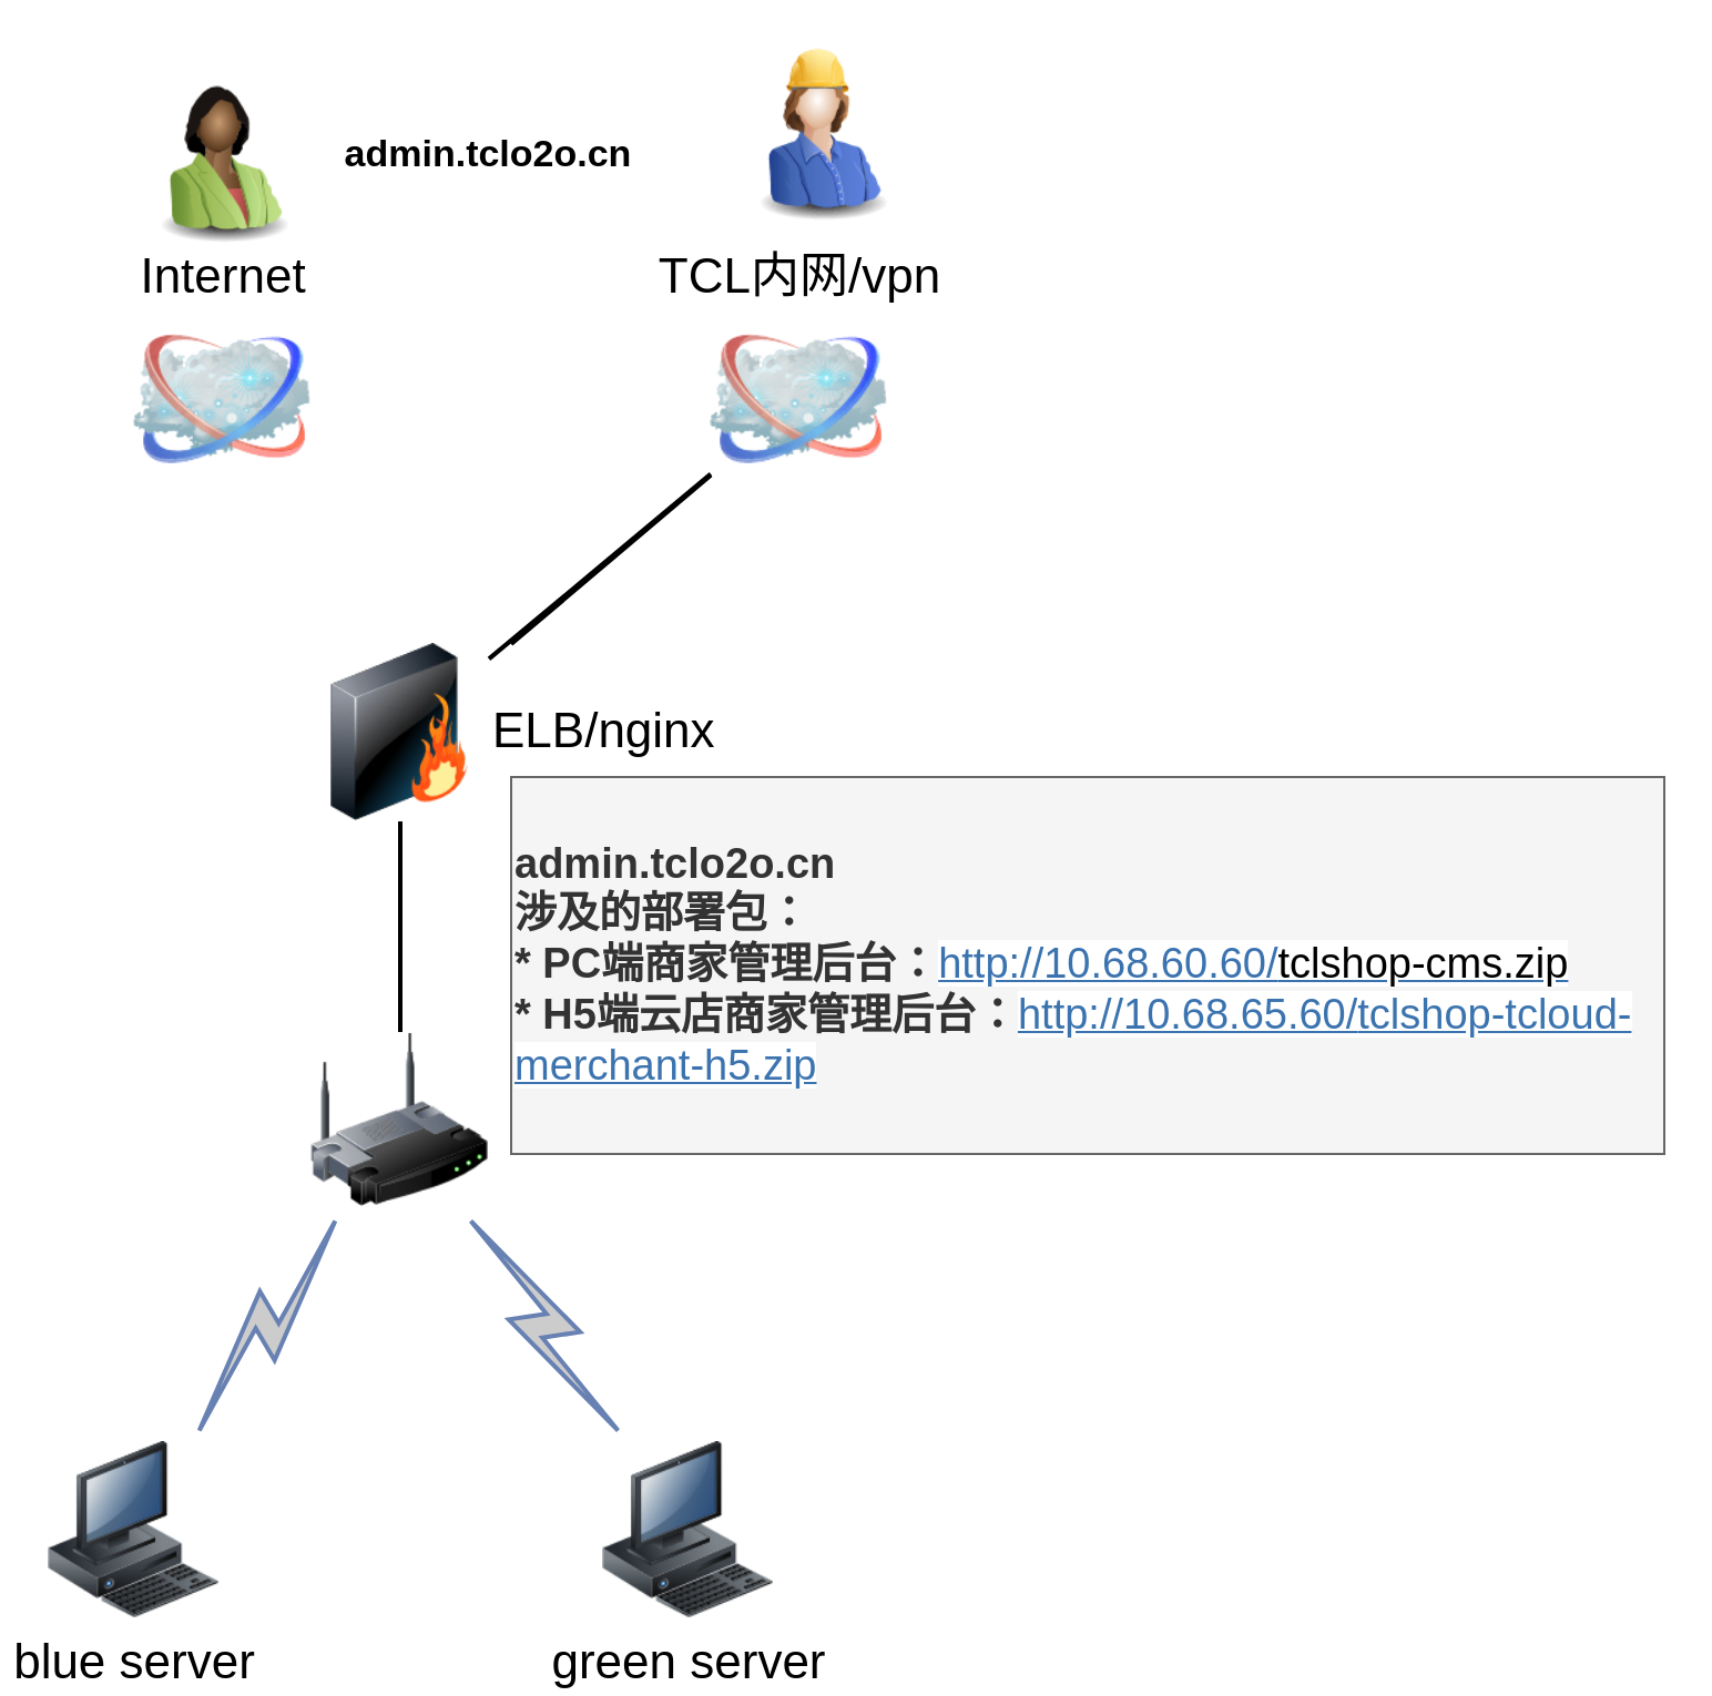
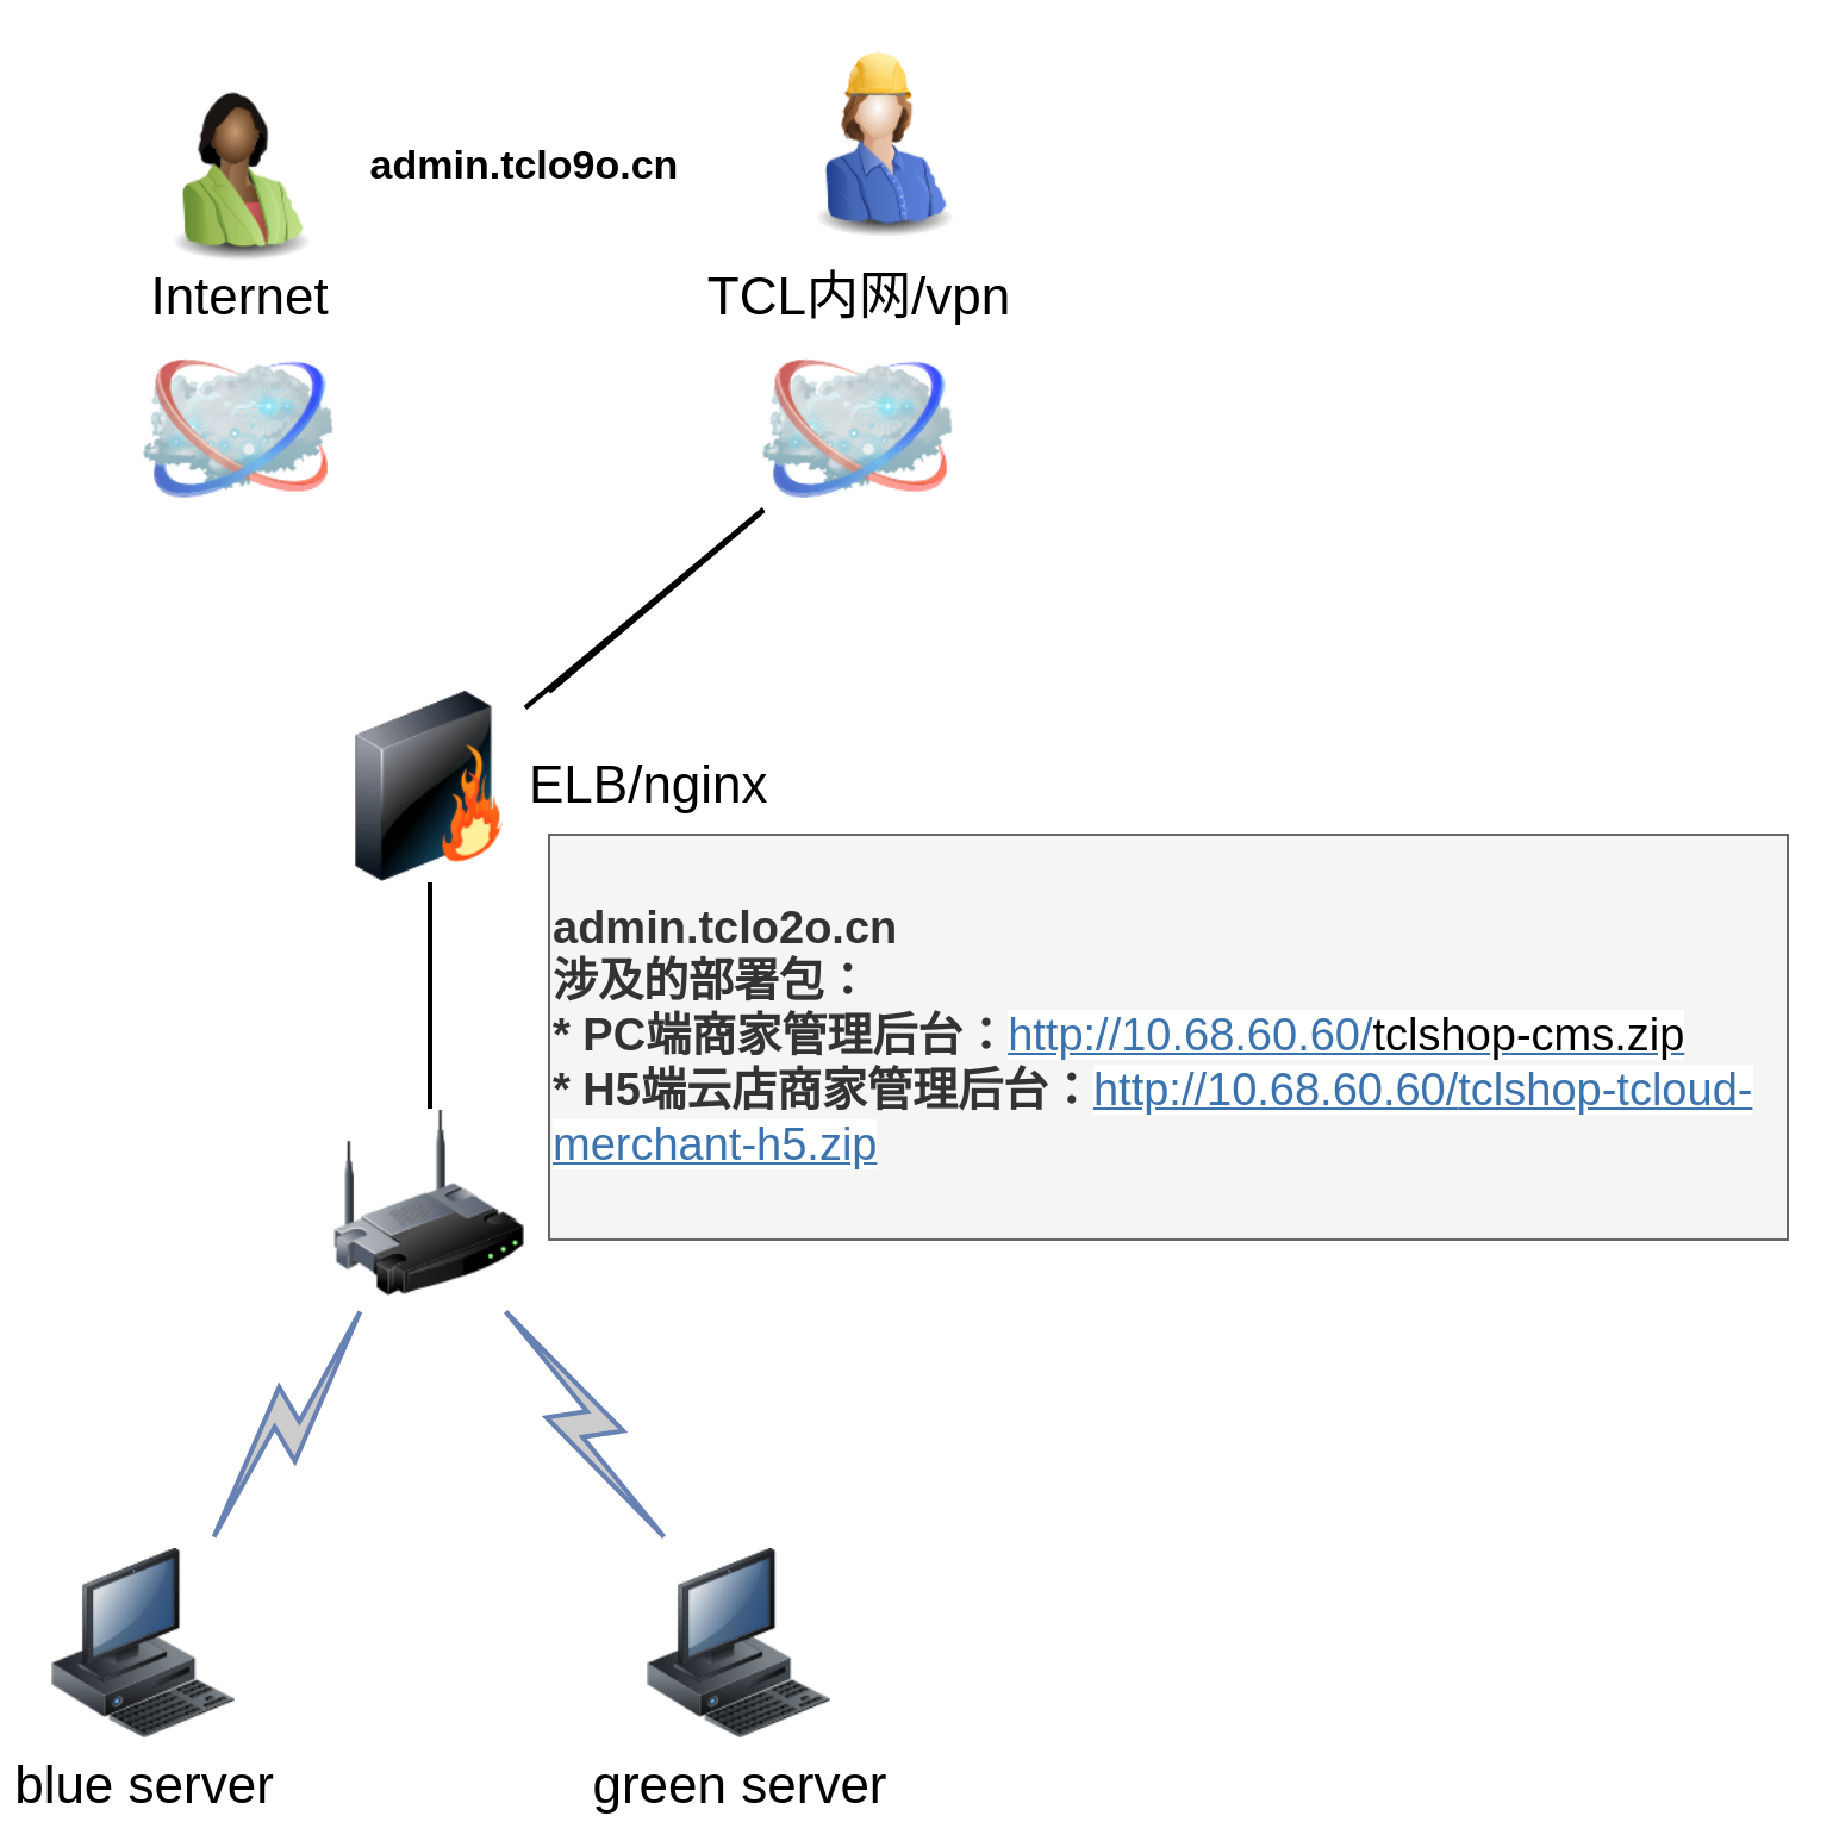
- <mxCell id="14" value="admin.tclo2o.cn" style="text;html=1;strokeColor=none;fillColor=none;align=center;verticalAlign=middle;whiteSpace=wrap;rounded=0;fontStyle=1;fontSize=17;" vertex="1" parent="1"><mxGeometry x="140" y="60" width="160" height="20" as="geometry" /></mxCell>
+ <mxCell id="14" value="admin.tclo9o.cn" style="text;html=1;strokeColor=none;fillColor=none;align=center;verticalAlign=middle;whiteSpace=wrap;rounded=0;fontStyle=1;fontSize=17;" vertex="1" parent="1"><mxGeometry x="140" y="60" width="160" height="20" as="geometry" /></mxCell>
- <mxCell id="16" value="admin.tclo2o.cn&lt;br style=&quot;font-size: 19px;&quot;&gt;涉及的部署包：&lt;br style=&quot;font-size: 19px;&quot;&gt;* PC端商家管理后台：&lt;a class=&quot;external-link&quot; href=&quot;http://10.68.60.60/tclshop-tcloud-merchant-h5.zip&quot; style=&quot;font-size: 19px; font-weight: normal; line-height: normal; background-color: rgb(255, 255, 255); color: rgb(59, 115, 175);&quot;&gt;http://10.68.60.60/&lt;span style=&quot;color: rgb(0, 0, 0); font-size: 19px;&quot;&gt;tclshop-cms.zip&lt;/span&gt;&lt;/a&gt;&lt;br style=&quot;font-size: 19px;&quot;&gt;* H5端云店商家管理后台：&lt;a class=&quot;external-link&quot; href=&quot;http://10.68.60.60/tclshop-tcloud-merchant-h5.zip&quot; style=&quot;font-size: 19px; font-weight: normal; line-height: normal; background-color: rgb(255, 255, 255); color: rgb(59, 115, 175);&quot;&gt;http://10.68.65.60/&lt;/a&gt;&lt;a class=&quot;external-link&quot; href=&quot;http://10.68.60.60/tclshop-tcloud-merchant-h5.zip&quot; style=&quot;font-size: 19px; font-weight: normal; line-height: normal; background-color: rgb(255, 255, 255); color: rgb(59, 115, 175);&quot;&gt;tclshop-tcloud-merchant-h5.zip&lt;/a&gt;" style="text;html=1;strokeColor=#666666;fillColor=#f5f5f5;align=left;verticalAlign=middle;whiteSpace=wrap;rounded=0;fontStyle=1;fontSize=19;fontColor=#333333;" vertex="1" parent="1"><mxGeometry x="230" y="350" width="520" height="170" as="geometry" /></mxCell>
+ <mxCell id="16" value="admin.tclo2o.cn&lt;br style=&quot;font-size: 19px;&quot;&gt;涉及的部署包：&lt;br style=&quot;font-size: 19px;&quot;&gt;* PC端商家管理后台：&lt;a class=&quot;external-link&quot; href=&quot;http://10.68.60.60/tclshop-tcloud-merchant-h5.zip&quot; style=&quot;font-size: 19px; font-weight: normal; line-height: normal; background-color: rgb(255, 255, 255); color: rgb(59, 115, 175);&quot;&gt;http://10.68.60.60/&lt;span style=&quot;color: rgb(0, 0, 0); font-size: 19px;&quot;&gt;tclshop-cms.zip&lt;/span&gt;&lt;/a&gt;&lt;br style=&quot;font-size: 19px;&quot;&gt;* H5端云店商家管理后台：&lt;a class=&quot;external-link&quot; href=&quot;http://10.68.60.60/tclshop-tcloud-merchant-h5.zip&quot; style=&quot;font-size: 19px; font-weight: normal; line-height: normal; background-color: rgb(255, 255, 255); color: rgb(59, 115, 175);&quot;&gt;http://10.68.60.60/&lt;/a&gt;&lt;a class=&quot;external-link&quot; href=&quot;http://10.68.60.60/tclshop-tcloud-merchant-h5.zip&quot; style=&quot;font-size: 19px; font-weight: normal; line-height: normal; background-color: rgb(255, 255, 255); color: rgb(59, 115, 175);&quot;&gt;tclshop-tcloud-merchant-h5.zip&lt;/a&gt;" style="text;html=1;strokeColor=#666666;fillColor=#f5f5f5;align=left;verticalAlign=middle;whiteSpace=wrap;rounded=0;fontStyle=1;fontSize=19;fontColor=#333333;" vertex="1" parent="1"><mxGeometry x="230" y="350" width="520" height="170" as="geometry" /></mxCell>
